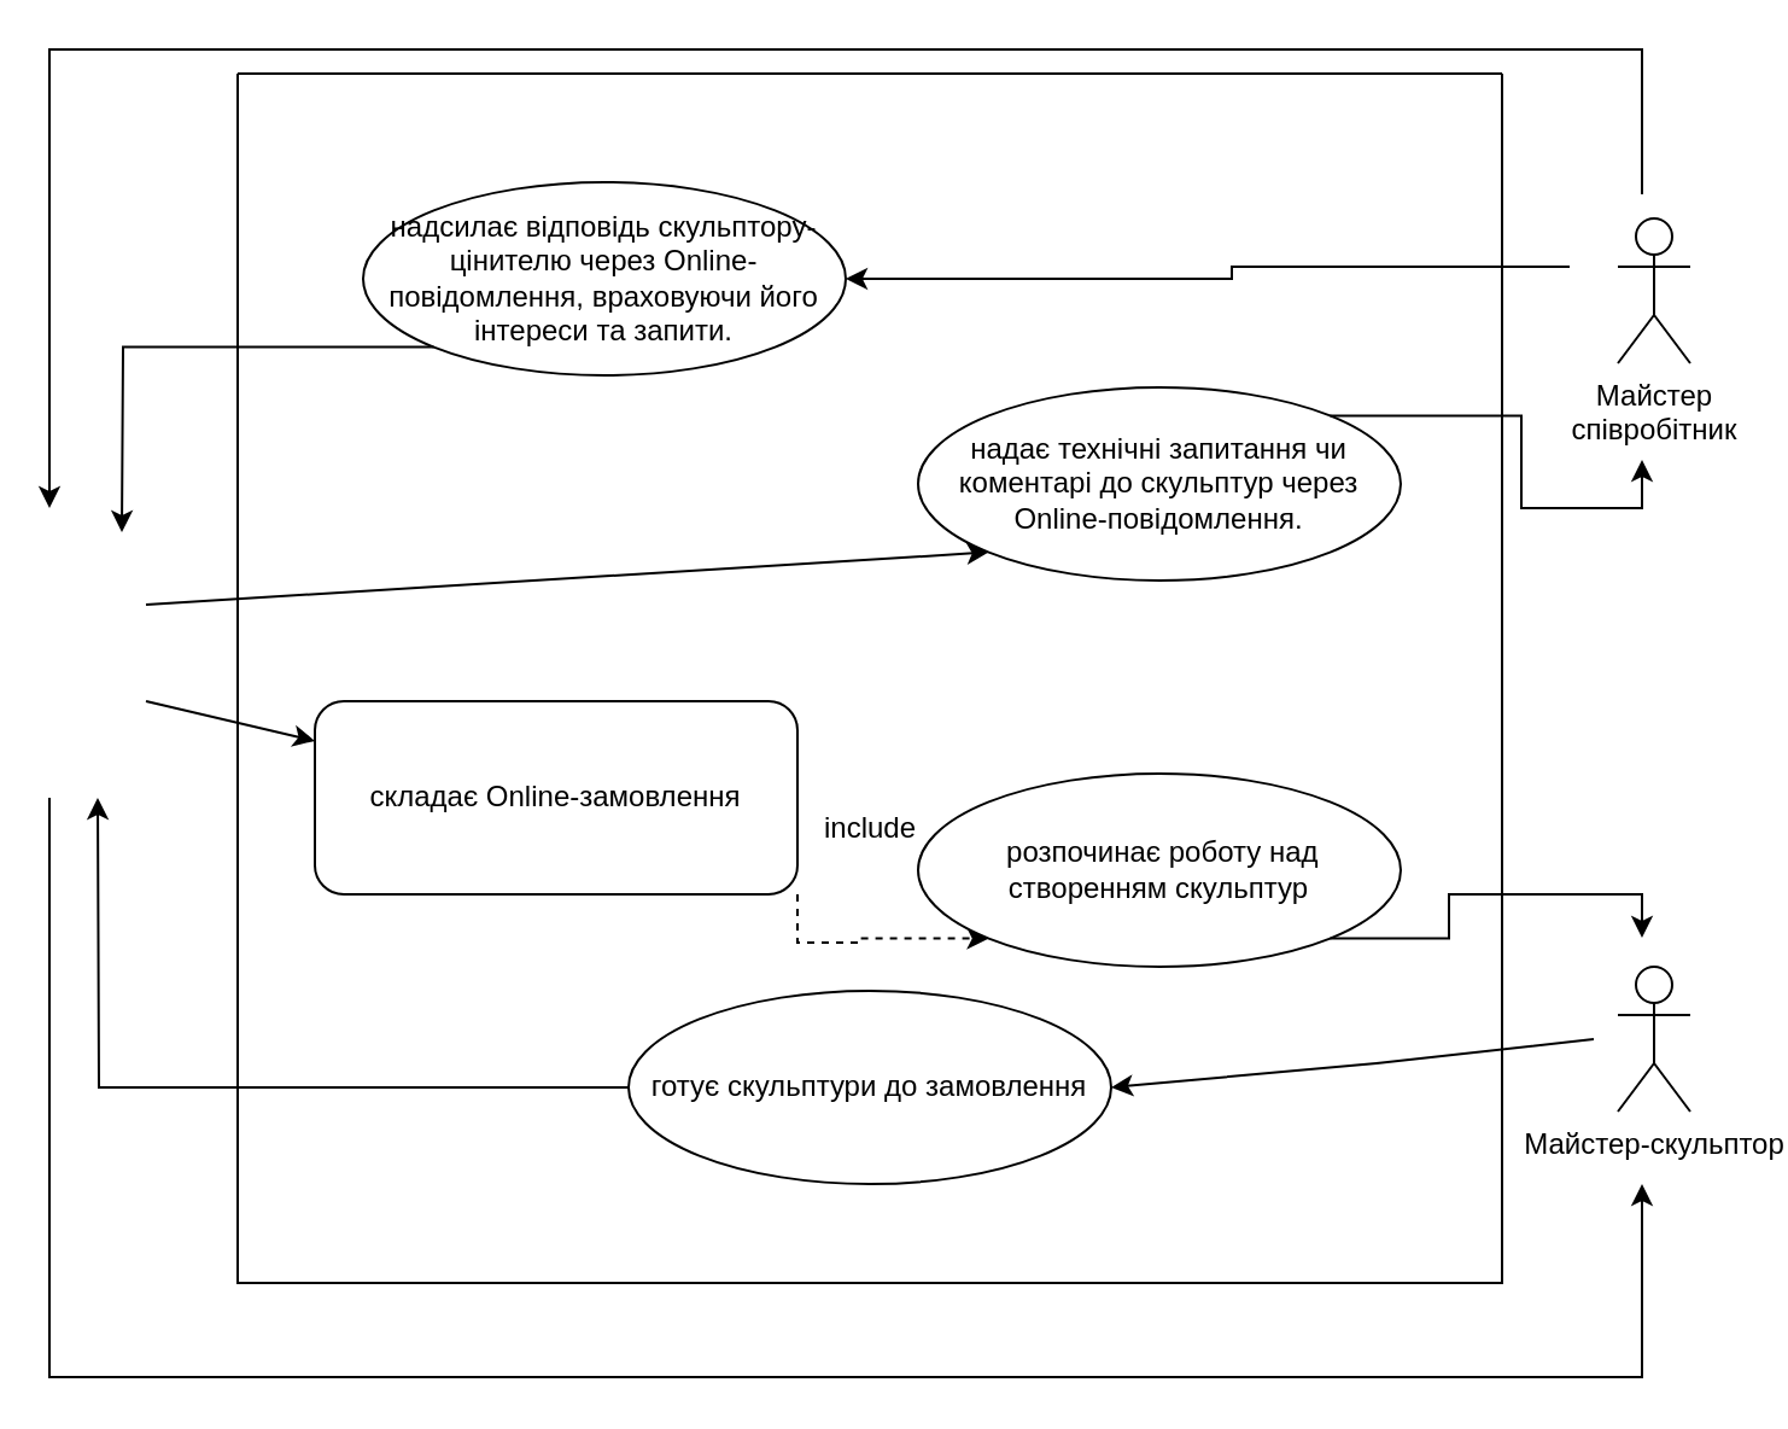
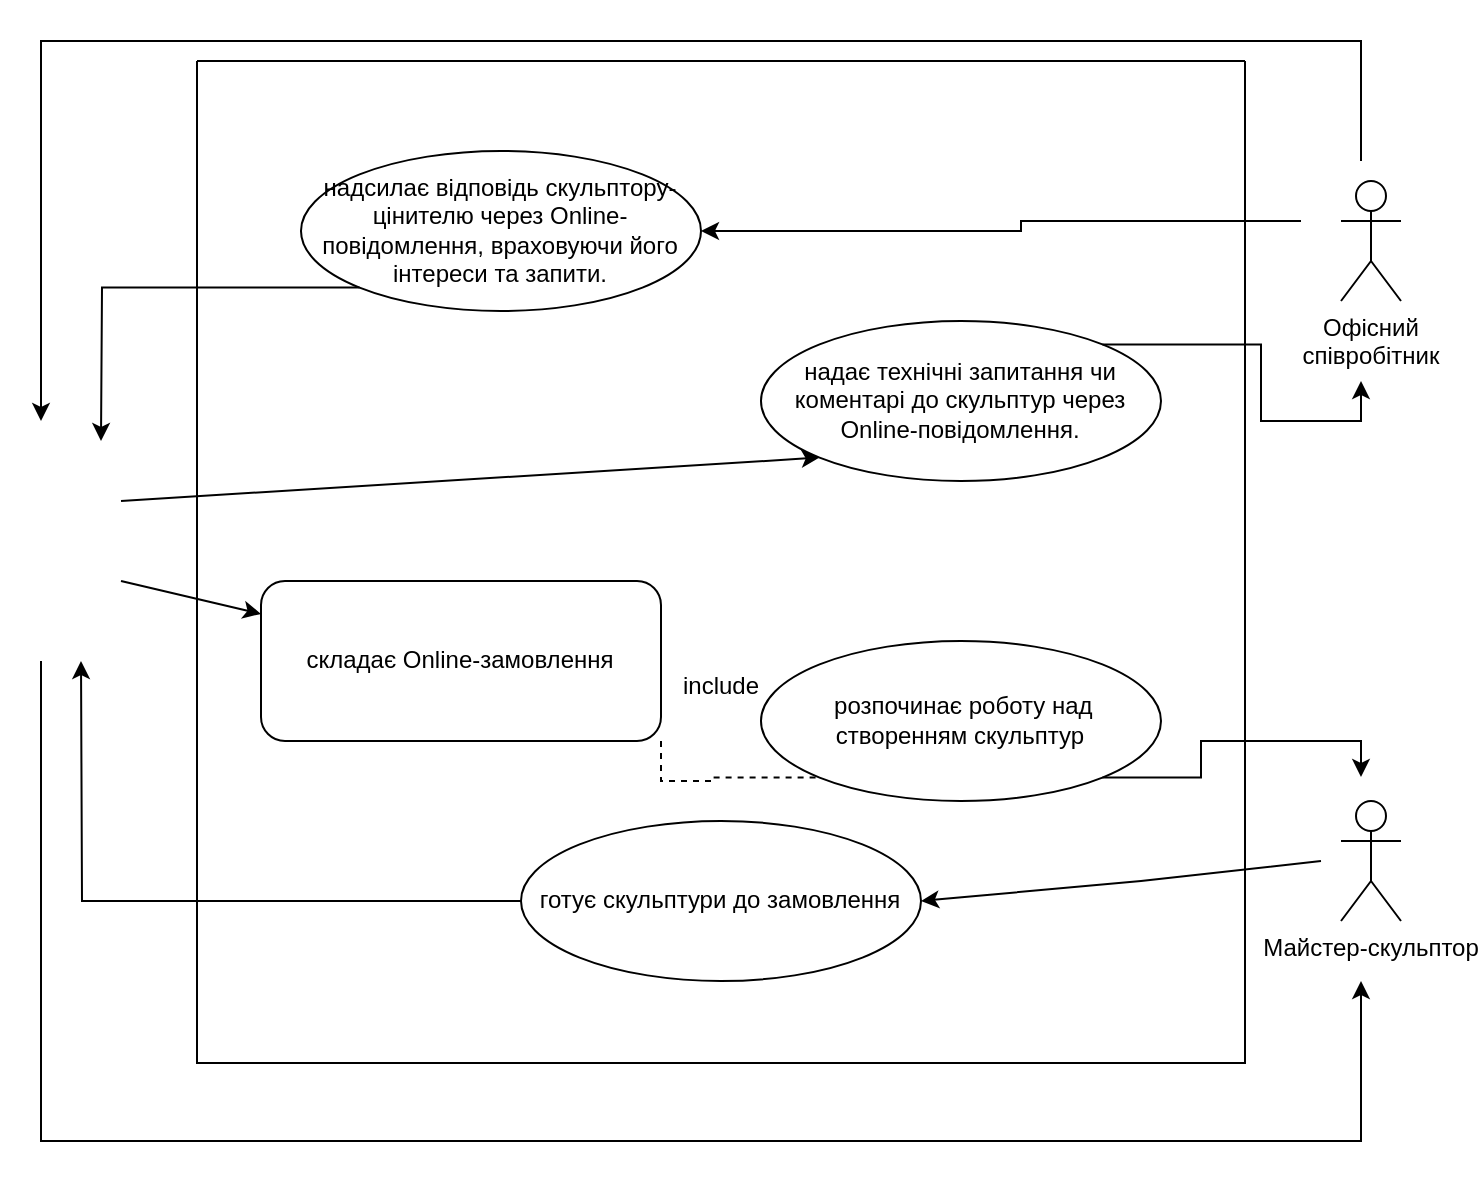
- <mxCell id="12" value="Майстер &lt;br&gt;співробітник" style="shape=umlActor;verticalLabelPosition=bottom;verticalAlign=top;html=1;outlineConnect=0;" parent="1" vertex="1"><mxGeometry x="670" y="90" width="30" height="60" as="geometry" /></mxCell>
+ <mxCell id="12" value="Офісний &lt;br&gt;співробітник" style="shape=umlActor;verticalLabelPosition=bottom;verticalAlign=top;html=1;outlineConnect=0;" parent="1" vertex="1"><mxGeometry x="670" y="90" width="30" height="60" as="geometry" /></mxCell>
- <mxCell id="2" style="edgeStyle=orthogonalEdgeStyle;rounded=0;orthogonalLoop=1;jettySize=auto;html=1;exitX=1;exitY=1;exitDx=0;exitDy=0;entryX=0;entryY=1;entryDx=0;entryDy=0;dashed=1;" edge="1" parent="1" source="3" target="6"><mxGeometry relative="1" as="geometry" /></mxCell>
+ <mxCell id="2" style="edgeStyle=orthogonalEdgeStyle;rounded=0;orthogonalLoop=1;jettySize=auto;html=1;exitX=1;exitY=1;exitDx=0;exitDy=0;entryX=0;entryY=1;entryDx=0;entryDy=0;dashed=1;endArrow=none;" edge="1" parent="1" source="3" target="6"><mxGeometry relative="1" as="geometry" /></mxCell>
